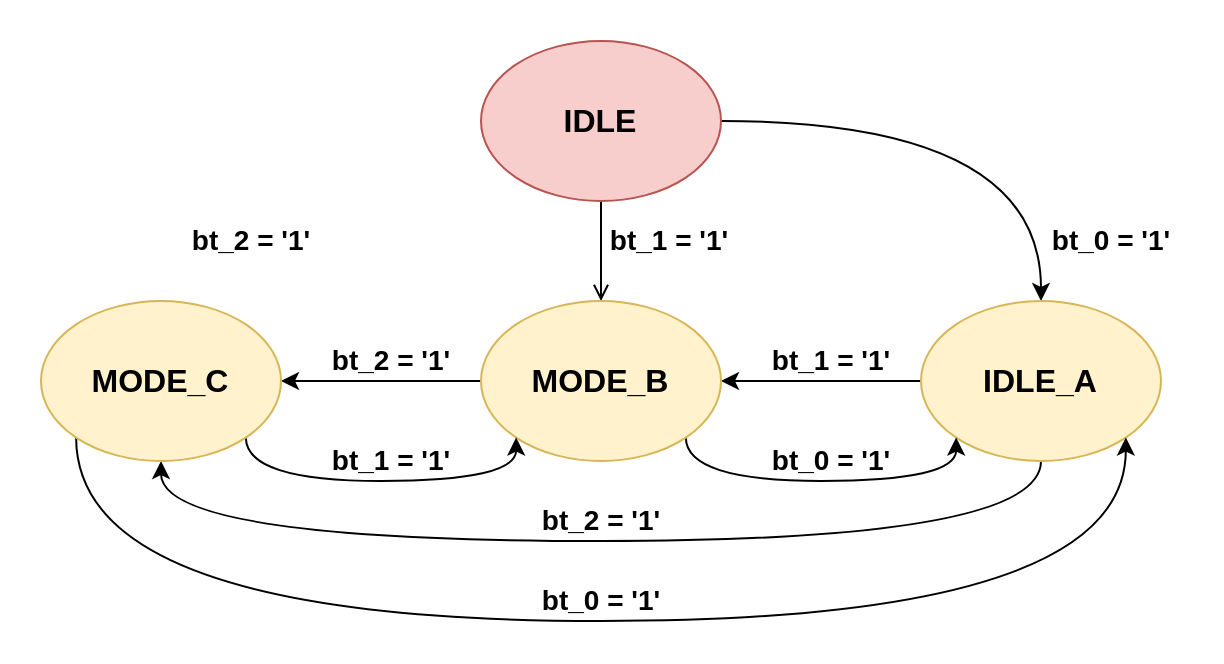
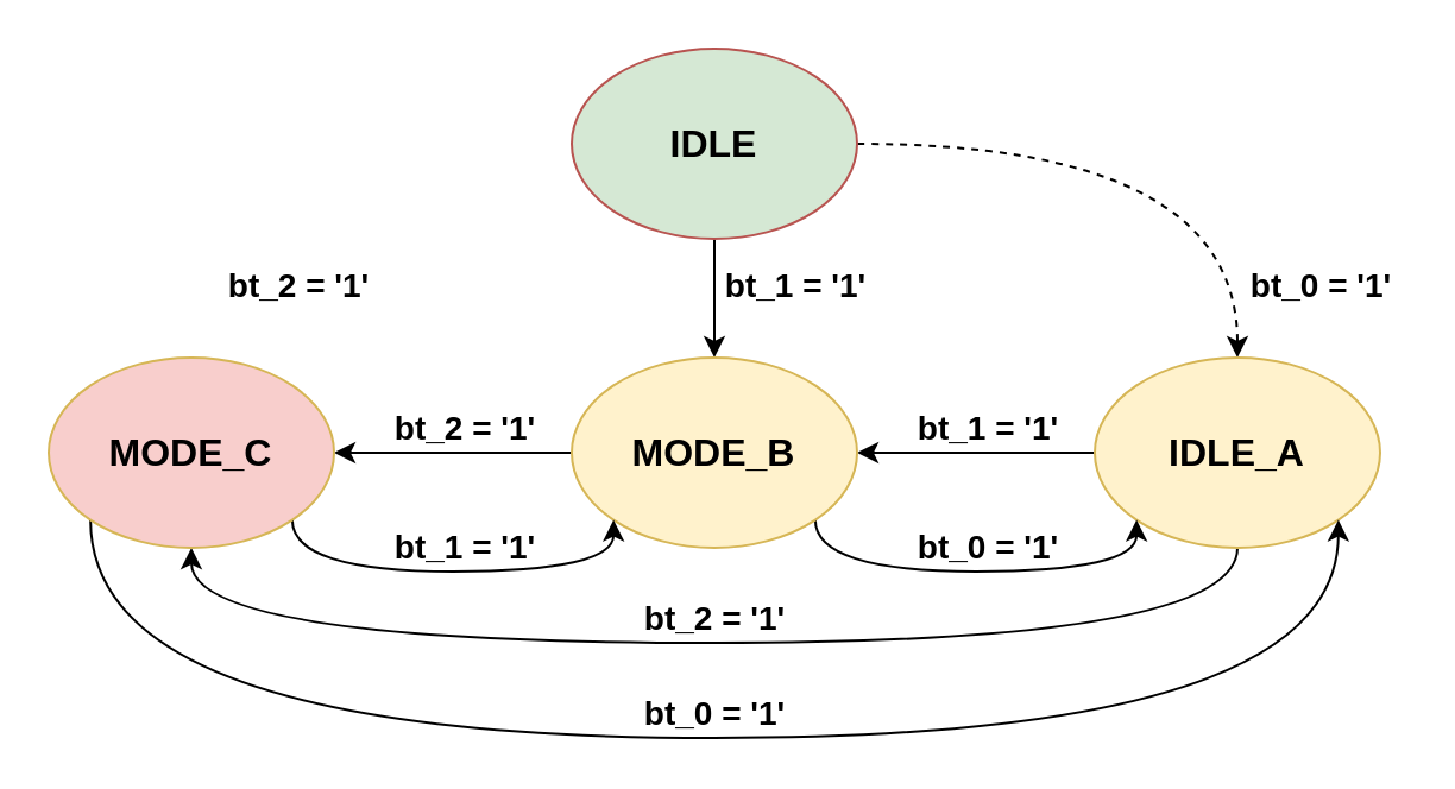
- <mxCell id="4" value="&lt;b style=&quot;font-size: 16px&quot;&gt;IDLE&lt;/b&gt;" style="ellipse;whiteSpace=wrap;html=1;fillColor=#f8cecc;strokeColor=#b85450;" parent="1" vertex="1"><mxGeometry x="240" y="20" width="120" height="80" as="geometry" /></mxCell>
+ <mxCell id="4" value="&lt;b style=&quot;font-size: 16px&quot;&gt;IDLE&lt;/b&gt;" style="ellipse;whiteSpace=wrap;html=1;fillColor=#d5e8d4;strokeColor=#b85450;" parent="1" vertex="1"><mxGeometry x="240" y="20" width="120" height="80" as="geometry" /></mxCell>
- <mxCell id="2" style="edgeStyle=orthogonalEdgeStyle;curved=1;orthogonalLoop=1;jettySize=auto;html=1;exitX=1;exitY=0.5;exitDx=0;exitDy=0;entryX=0.5;entryY=0;entryDx=0;entryDy=0;" parent="1" source="4" target="7" edge="1"><mxGeometry relative="1" as="geometry" /></mxCell>
+ <mxCell id="2" style="edgeStyle=orthogonalEdgeStyle;curved=1;orthogonalLoop=1;jettySize=auto;html=1;exitX=1;exitY=0.5;exitDx=0;exitDy=0;entryX=0.5;entryY=0;entryDx=0;entryDy=0;dashed=1;" parent="1" source="4" target="7" edge="1"><mxGeometry relative="1" as="geometry" /></mxCell>
- <mxCell id="3" style="edgeStyle=orthogonalEdgeStyle;curved=1;orthogonalLoop=1;jettySize=auto;html=1;exitX=0.5;exitY=1;exitDx=0;exitDy=0;endArrow=open;" parent="1" source="4" target="10" edge="1"><mxGeometry relative="1" as="geometry" /></mxCell>
+ <mxCell id="3" style="edgeStyle=orthogonalEdgeStyle;curved=1;orthogonalLoop=1;jettySize=auto;html=1;exitX=0.5;exitY=1;exitDx=0;exitDy=0;" parent="1" source="4" target="10" edge="1"><mxGeometry relative="1" as="geometry" /></mxCell>
- <mxCell id="13" value="&lt;b style=&quot;font-size: 16px&quot;&gt;MODE_C&lt;/b&gt;" style="ellipse;whiteSpace=wrap;html=1;fillColor=#fff2cc;strokeColor=#d6b656;" parent="1" vertex="1"><mxGeometry x="20" y="150" width="120" height="80" as="geometry" /></mxCell>
+ <mxCell id="13" value="&lt;b style=&quot;font-size: 16px&quot;&gt;MODE_C&lt;/b&gt;" style="ellipse;whiteSpace=wrap;html=1;fillColor=#f8cecc;strokeColor=#d6b656;" parent="1" vertex="1"><mxGeometry x="20" y="150" width="120" height="80" as="geometry" /></mxCell>
